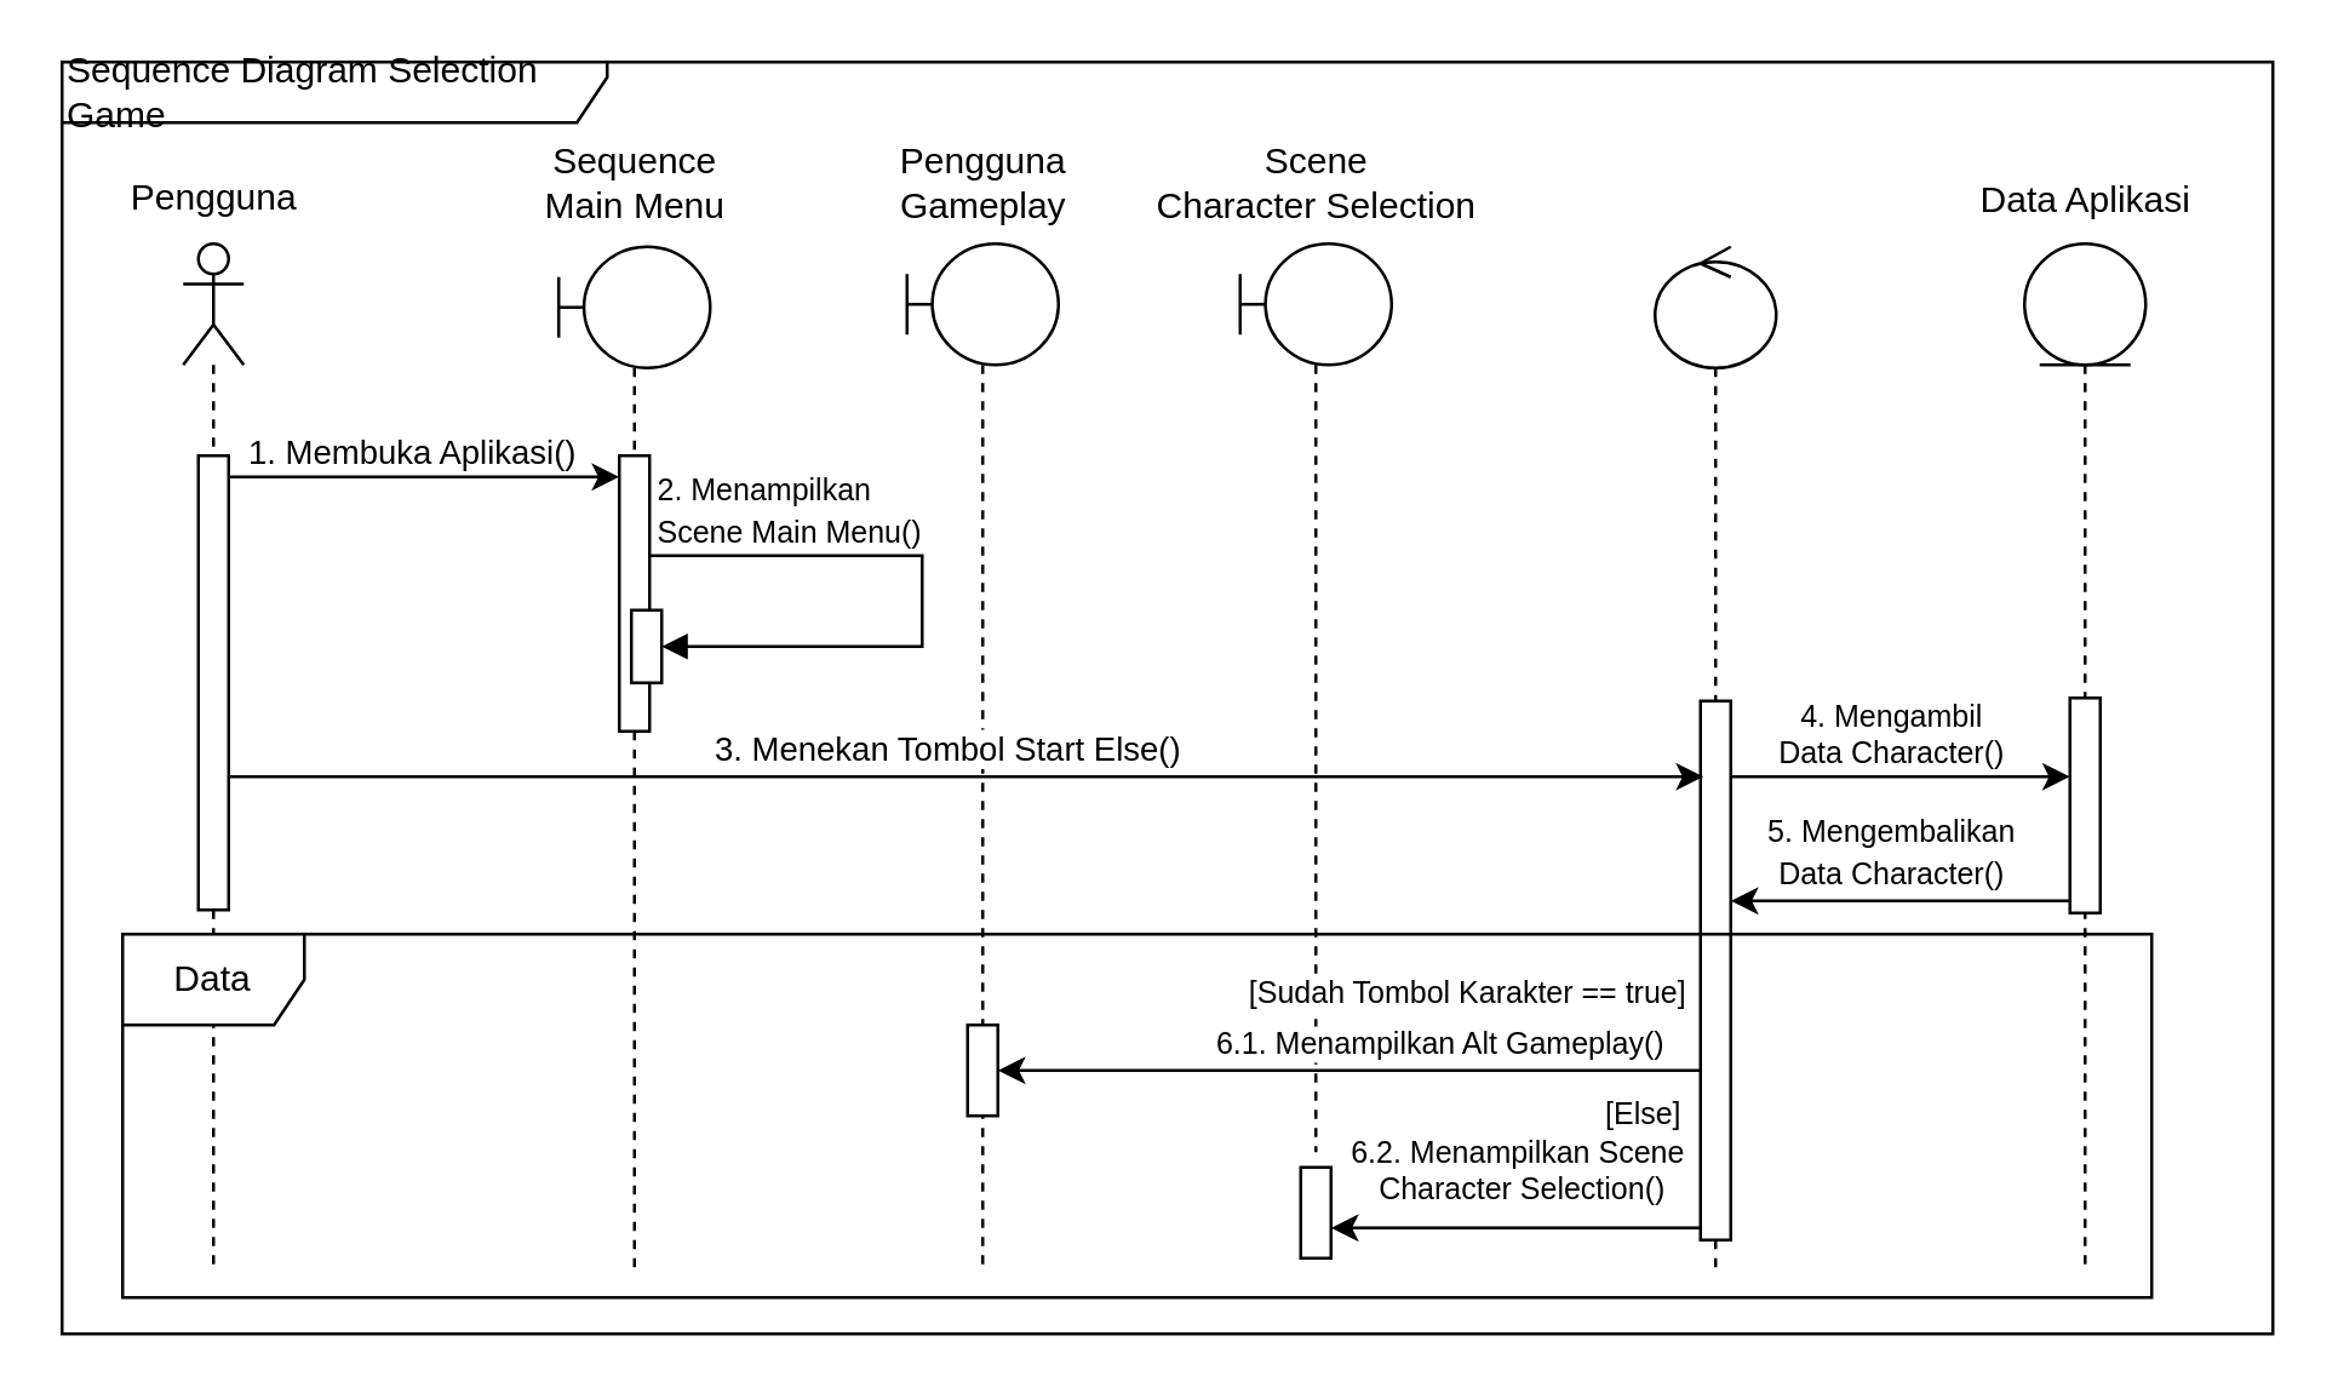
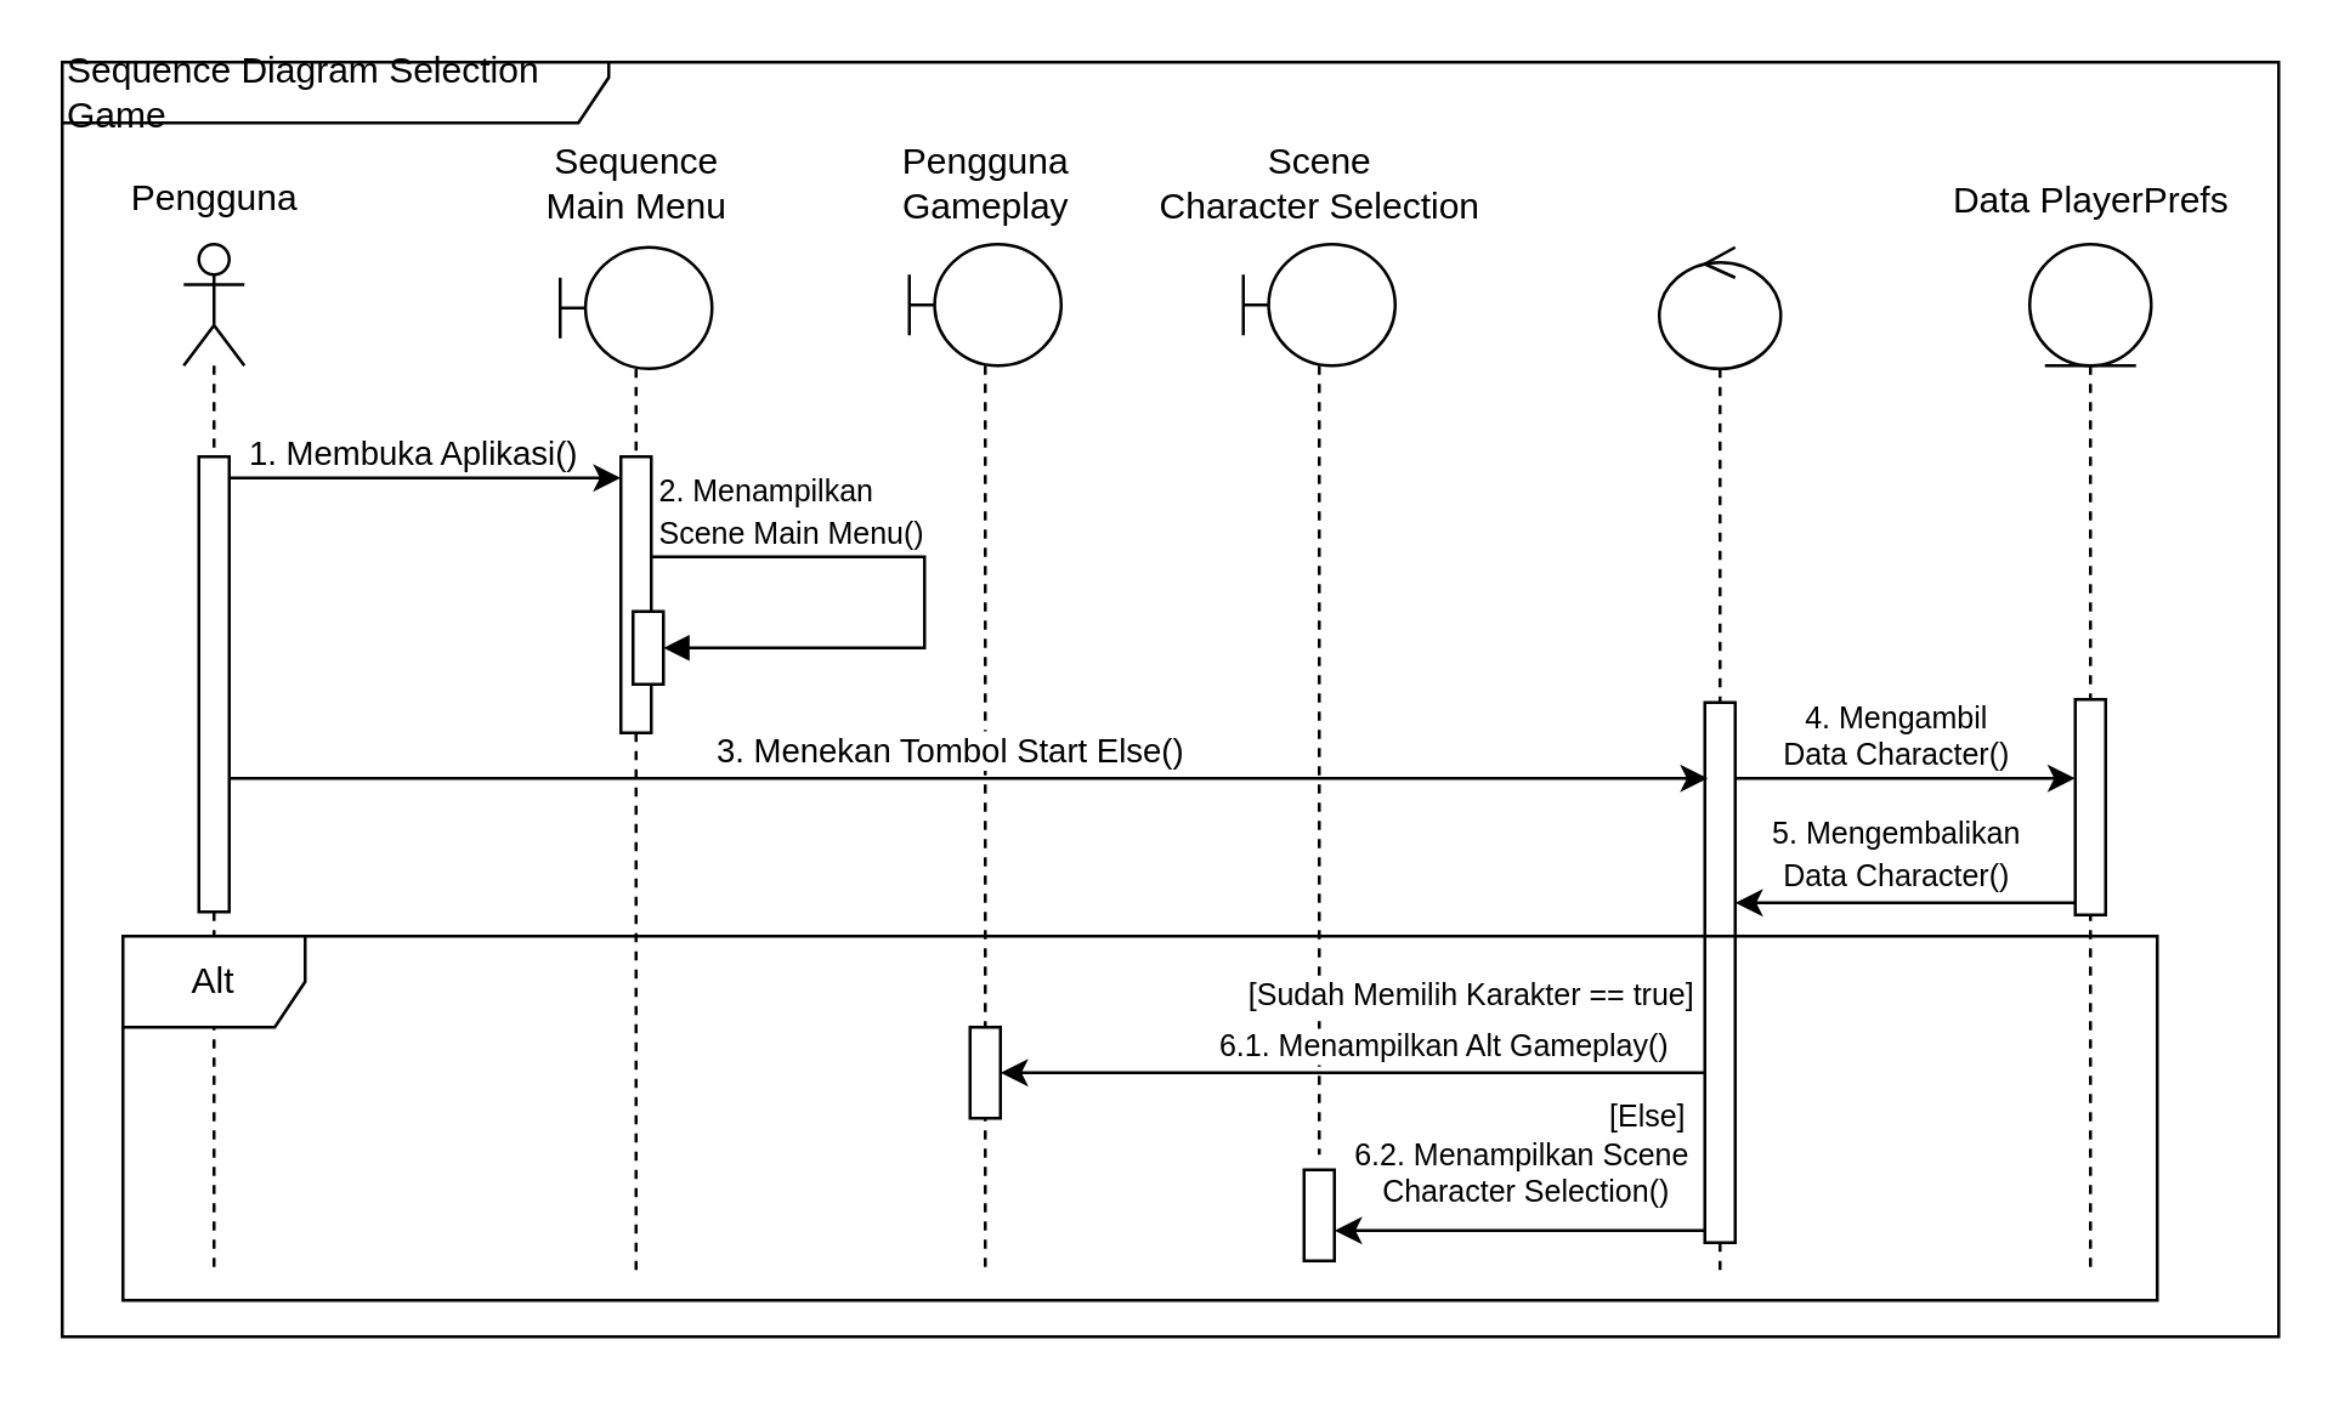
- <mxCell id="12" value="&lt;div&gt;Data Aplikasi&lt;/div&gt;" style="text;html=1;align=center;verticalAlign=middle;resizable=0;points=[];autosize=1;strokeColor=none;fillColor=none;" parent="1" vertex="1"><mxGeometry x="633" y="51" width="110" height="30" as="geometry" /></mxCell>
+ <mxCell id="12" value="&lt;div&gt;Data PlayerPrefs&lt;/div&gt;" style="text;html=1;align=center;verticalAlign=middle;resizable=0;points=[];autosize=1;strokeColor=none;fillColor=none;" parent="1" vertex="1"><mxGeometry x="633" y="51" width="110" height="30" as="geometry" /></mxCell>
- <mxCell id="21" value="Data" style="shape=umlFrame;whiteSpace=wrap;html=1;pointerEvents=0;" parent="1" vertex="1"><mxGeometry x="40" y="308" width="670" height="120" as="geometry" /></mxCell>
+ <mxCell id="21" value="Alt" style="shape=umlFrame;whiteSpace=wrap;html=1;pointerEvents=0;" parent="1" vertex="1"><mxGeometry x="40" y="308" width="670" height="120" as="geometry" /></mxCell>
- <mxCell id="22" value="&lt;span style=&quot;font-size: 10px;&quot;&gt;[Sudah Tombol Karakter == true]&lt;/span&gt;" style="edgeLabel;html=1;align=center;verticalAlign=middle;resizable=0;points=[];fontSize=10;" parent="1" vertex="1" connectable="0"><mxGeometry x="483.998" y="326" as="geometry" /></mxCell>
+ <mxCell id="22" value="&lt;span style=&quot;font-size: 10px;&quot;&gt;[Sudah Memilih Karakter == true]&lt;/span&gt;" style="edgeLabel;html=1;align=center;verticalAlign=middle;resizable=0;points=[];fontSize=10;" parent="1" vertex="1" connectable="0"><mxGeometry x="483.998" y="326" as="geometry" /></mxCell>
